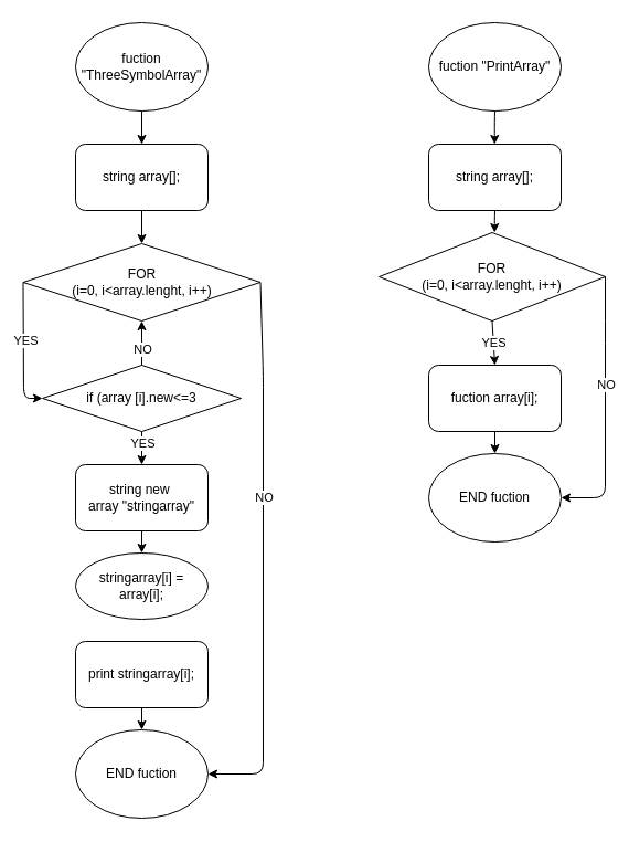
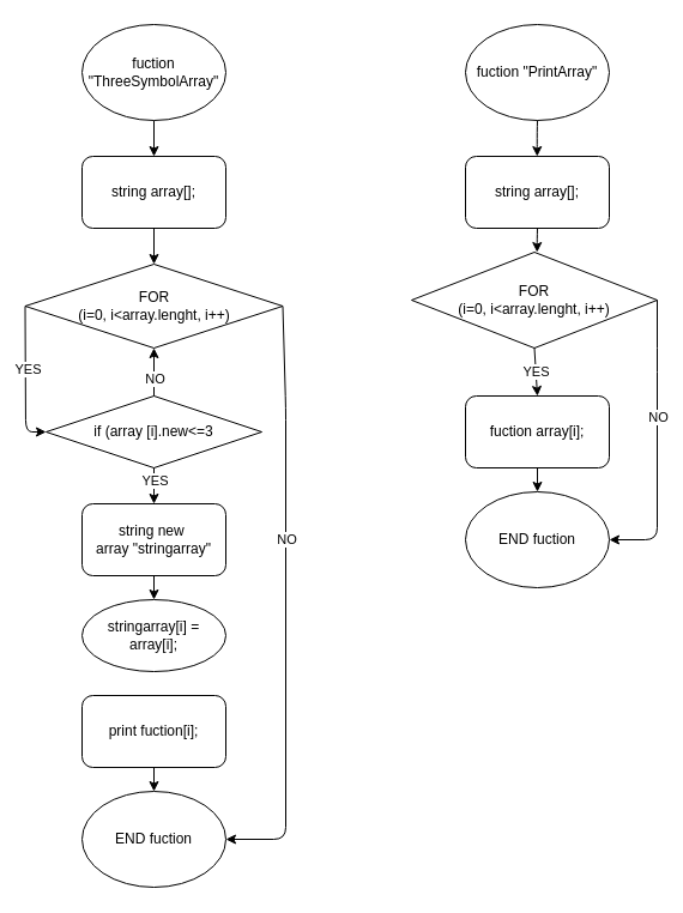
- <mxCell id="2" value="print stringarray[i];" style="rounded=1;whiteSpace=wrap;html=1;" parent="1" vertex="1"><mxGeometry x="68" y="580" width="120" height="60" as="geometry" /></mxCell>
+ <mxCell id="2" value="print fuction[i];" style="rounded=1;whiteSpace=wrap;html=1;" parent="1" vertex="1"><mxGeometry x="68" y="580" width="120" height="60" as="geometry" /></mxCell>
